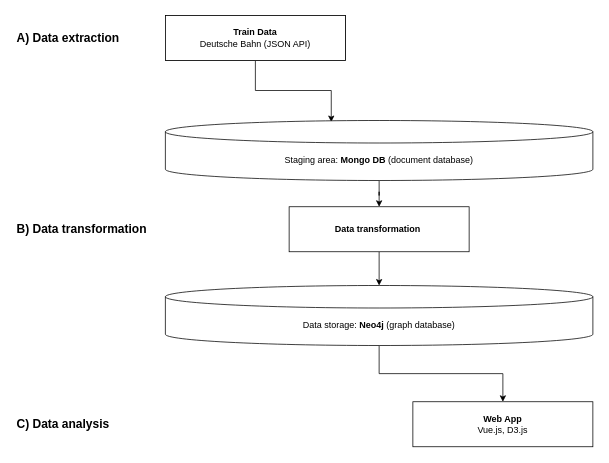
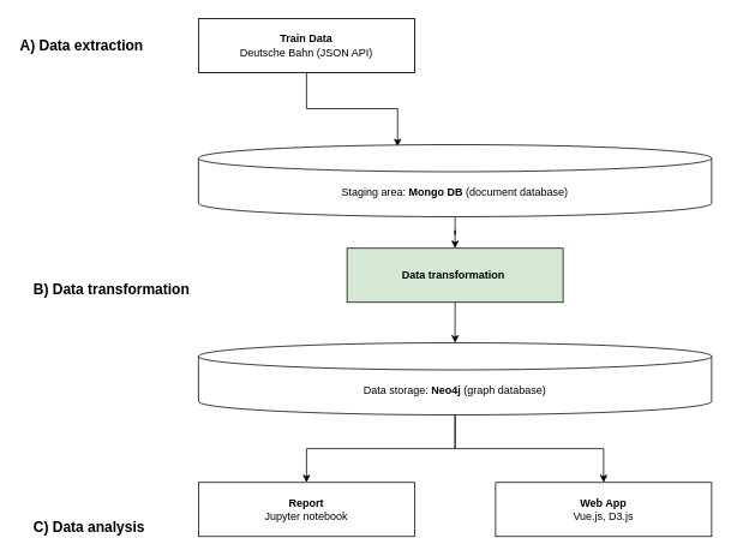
- <mxCell id="5" value="B) Data transformation" style="text;html=1;strokeColor=none;fillColor=none;align=left;verticalAlign=middle;whiteSpace=wrap;rounded=0;fontSize=16;fontStyle=1" parent="1" vertex="1"><mxGeometry x="20" y="290" width="220" height="30" as="geometry" /></mxCell>
+ <mxCell id="5" value="B) Data transformation" style="text;html=1;strokeColor=none;fillColor=none;align=left;verticalAlign=middle;whiteSpace=wrap;rounded=0;fontSize=16;fontStyle=1" parent="1" vertex="1"><mxGeometry x="35" y="305" width="220" height="30" as="geometry" /></mxCell>
- <mxCell id="10" value="&lt;b&gt;Data transformation&amp;nbsp;&lt;/b&gt;" style="rounded=0;whiteSpace=wrap;html=1;" parent="1" vertex="1"><mxGeometry x="385" y="275" width="240" height="60" as="geometry" /></mxCell>
+ <mxCell id="10" value="&lt;b&gt;Data transformation&amp;nbsp;&lt;/b&gt;" style="rounded=0;whiteSpace=wrap;html=1;fillColor=#d5e8d4;" parent="1" vertex="1"><mxGeometry x="385" y="275" width="240" height="60" as="geometry" /></mxCell>
+ <mxCell id="12" style="edgeStyle=orthogonalEdgeStyle;rounded=0;orthogonalLoop=1;jettySize=auto;html=1;" parent="1" source="13" target="15" edge="1"><mxGeometry relative="1" as="geometry" /></mxCell>
- <mxCell id="6" value="C) Data analysis" style="text;html=1;strokeColor=none;fillColor=none;align=left;verticalAlign=middle;whiteSpace=wrap;rounded=0;fontSize=16;fontStyle=1" parent="1" vertex="1"><mxGeometry x="20" y="550" width="160" height="30" as="geometry" /></mxCell>
+ <mxCell id="6" value="C) Data analysis" style="text;html=1;strokeColor=none;fillColor=none;align=left;verticalAlign=middle;whiteSpace=wrap;rounded=0;fontSize=16;fontStyle=1" parent="1" vertex="1"><mxGeometry x="35" y="570" width="160" height="30" as="geometry" /></mxCell>
+ <mxCell id="15" value="&lt;b&gt;Report&lt;/b&gt;&lt;br&gt;Jupyter notebook" style="rounded=0;whiteSpace=wrap;html=1;" parent="1" vertex="1"><mxGeometry x="220" y="535" width="240" height="60" as="geometry" /></mxCell>
